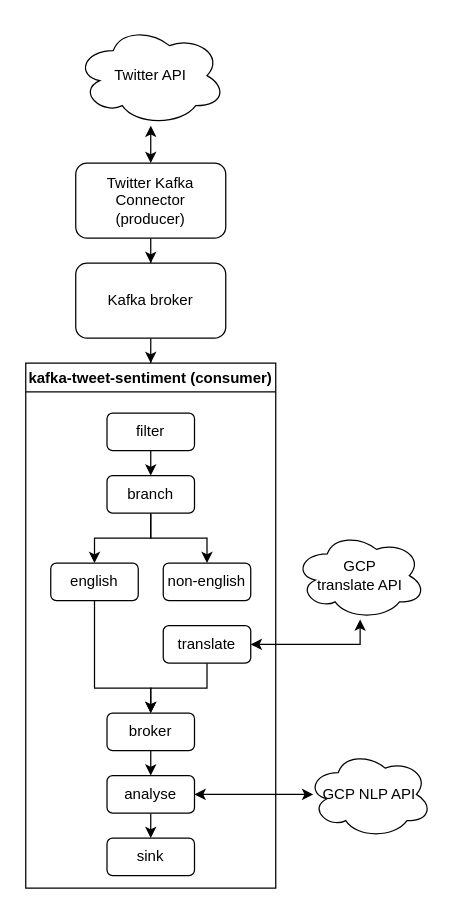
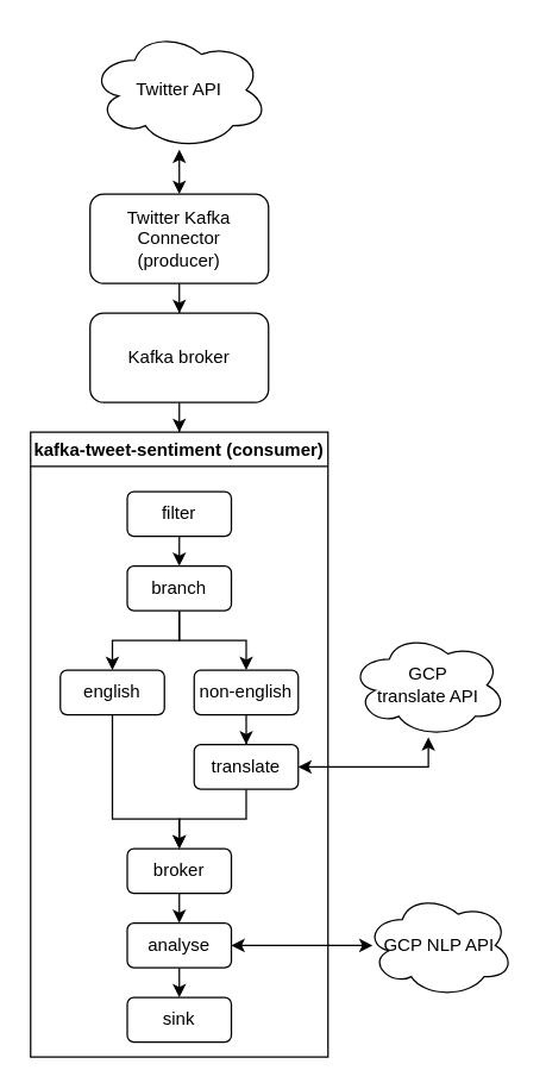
+ <mxCell id="18" value="" style="edgeStyle=orthogonalEdgeStyle;rounded=0;orthogonalLoop=1;jettySize=auto;html=1;" edge="1" parent="10" source="19" target="23"><mxGeometry relative="1" as="geometry" /></mxCell>
